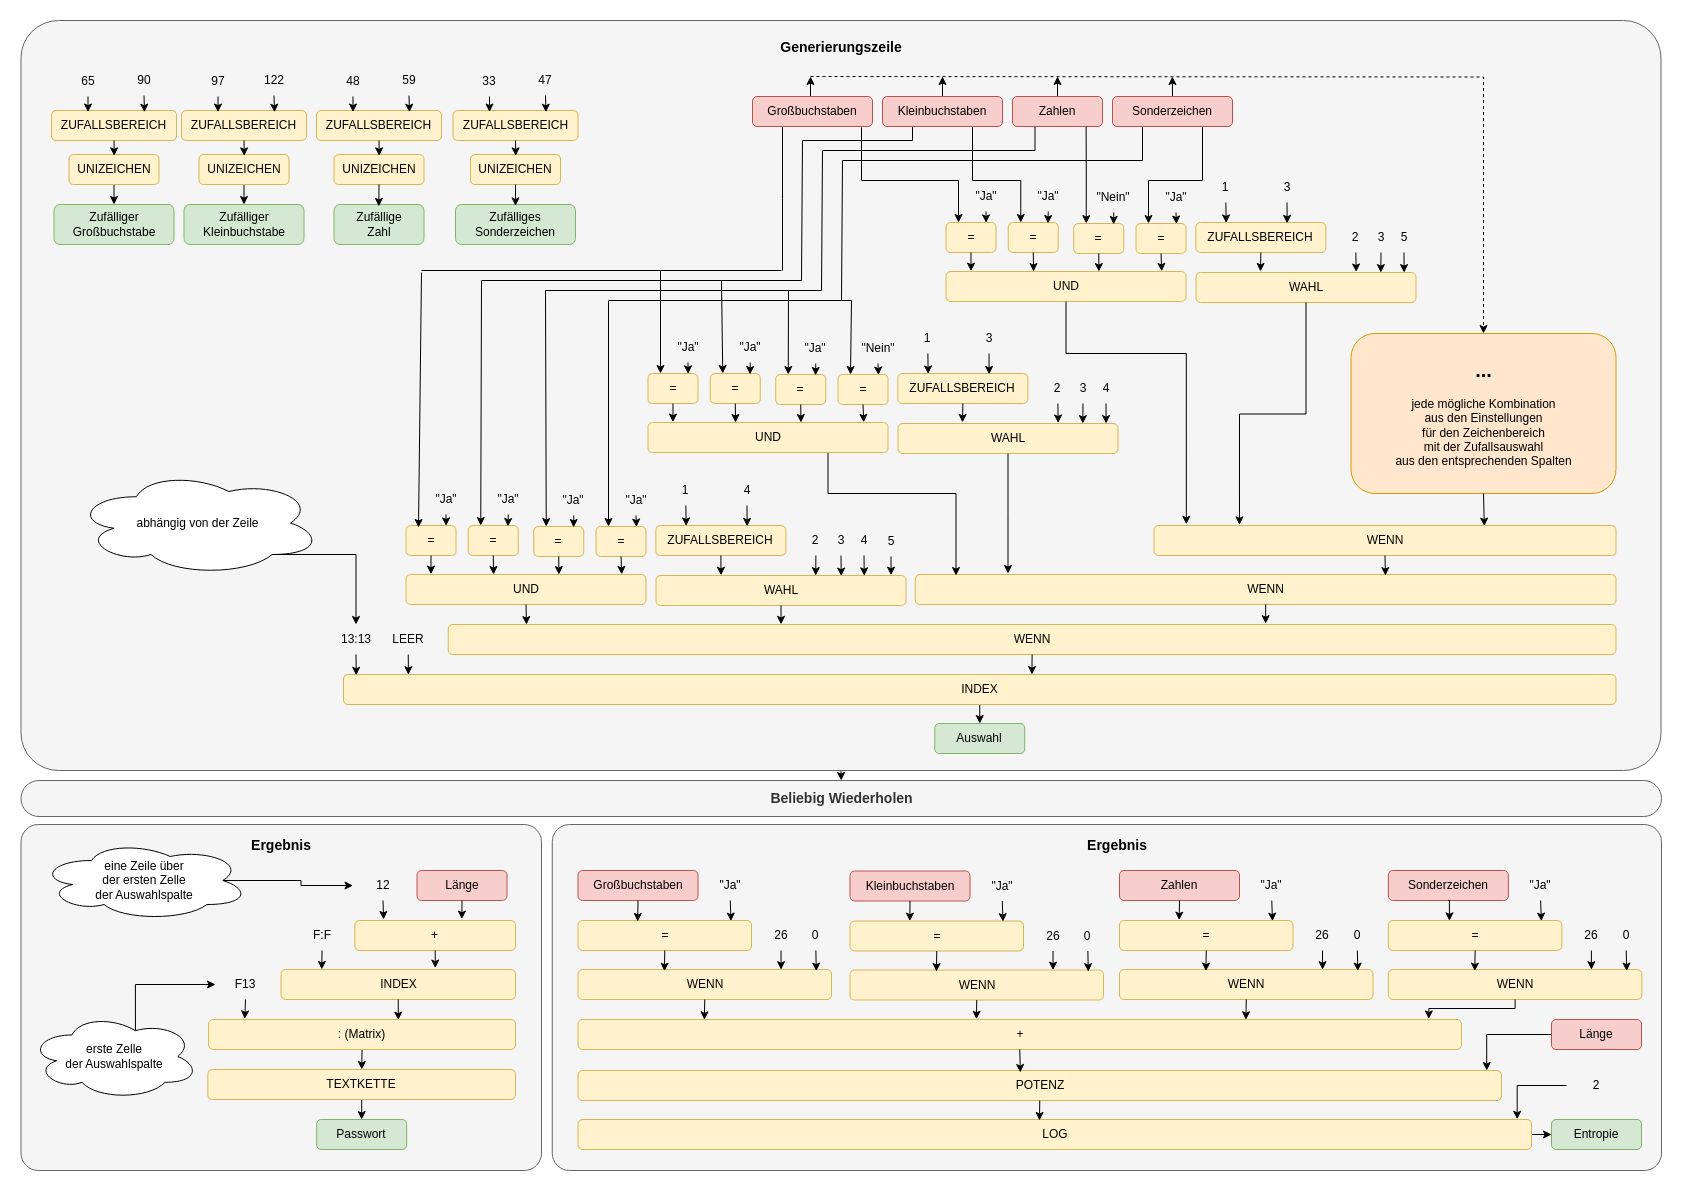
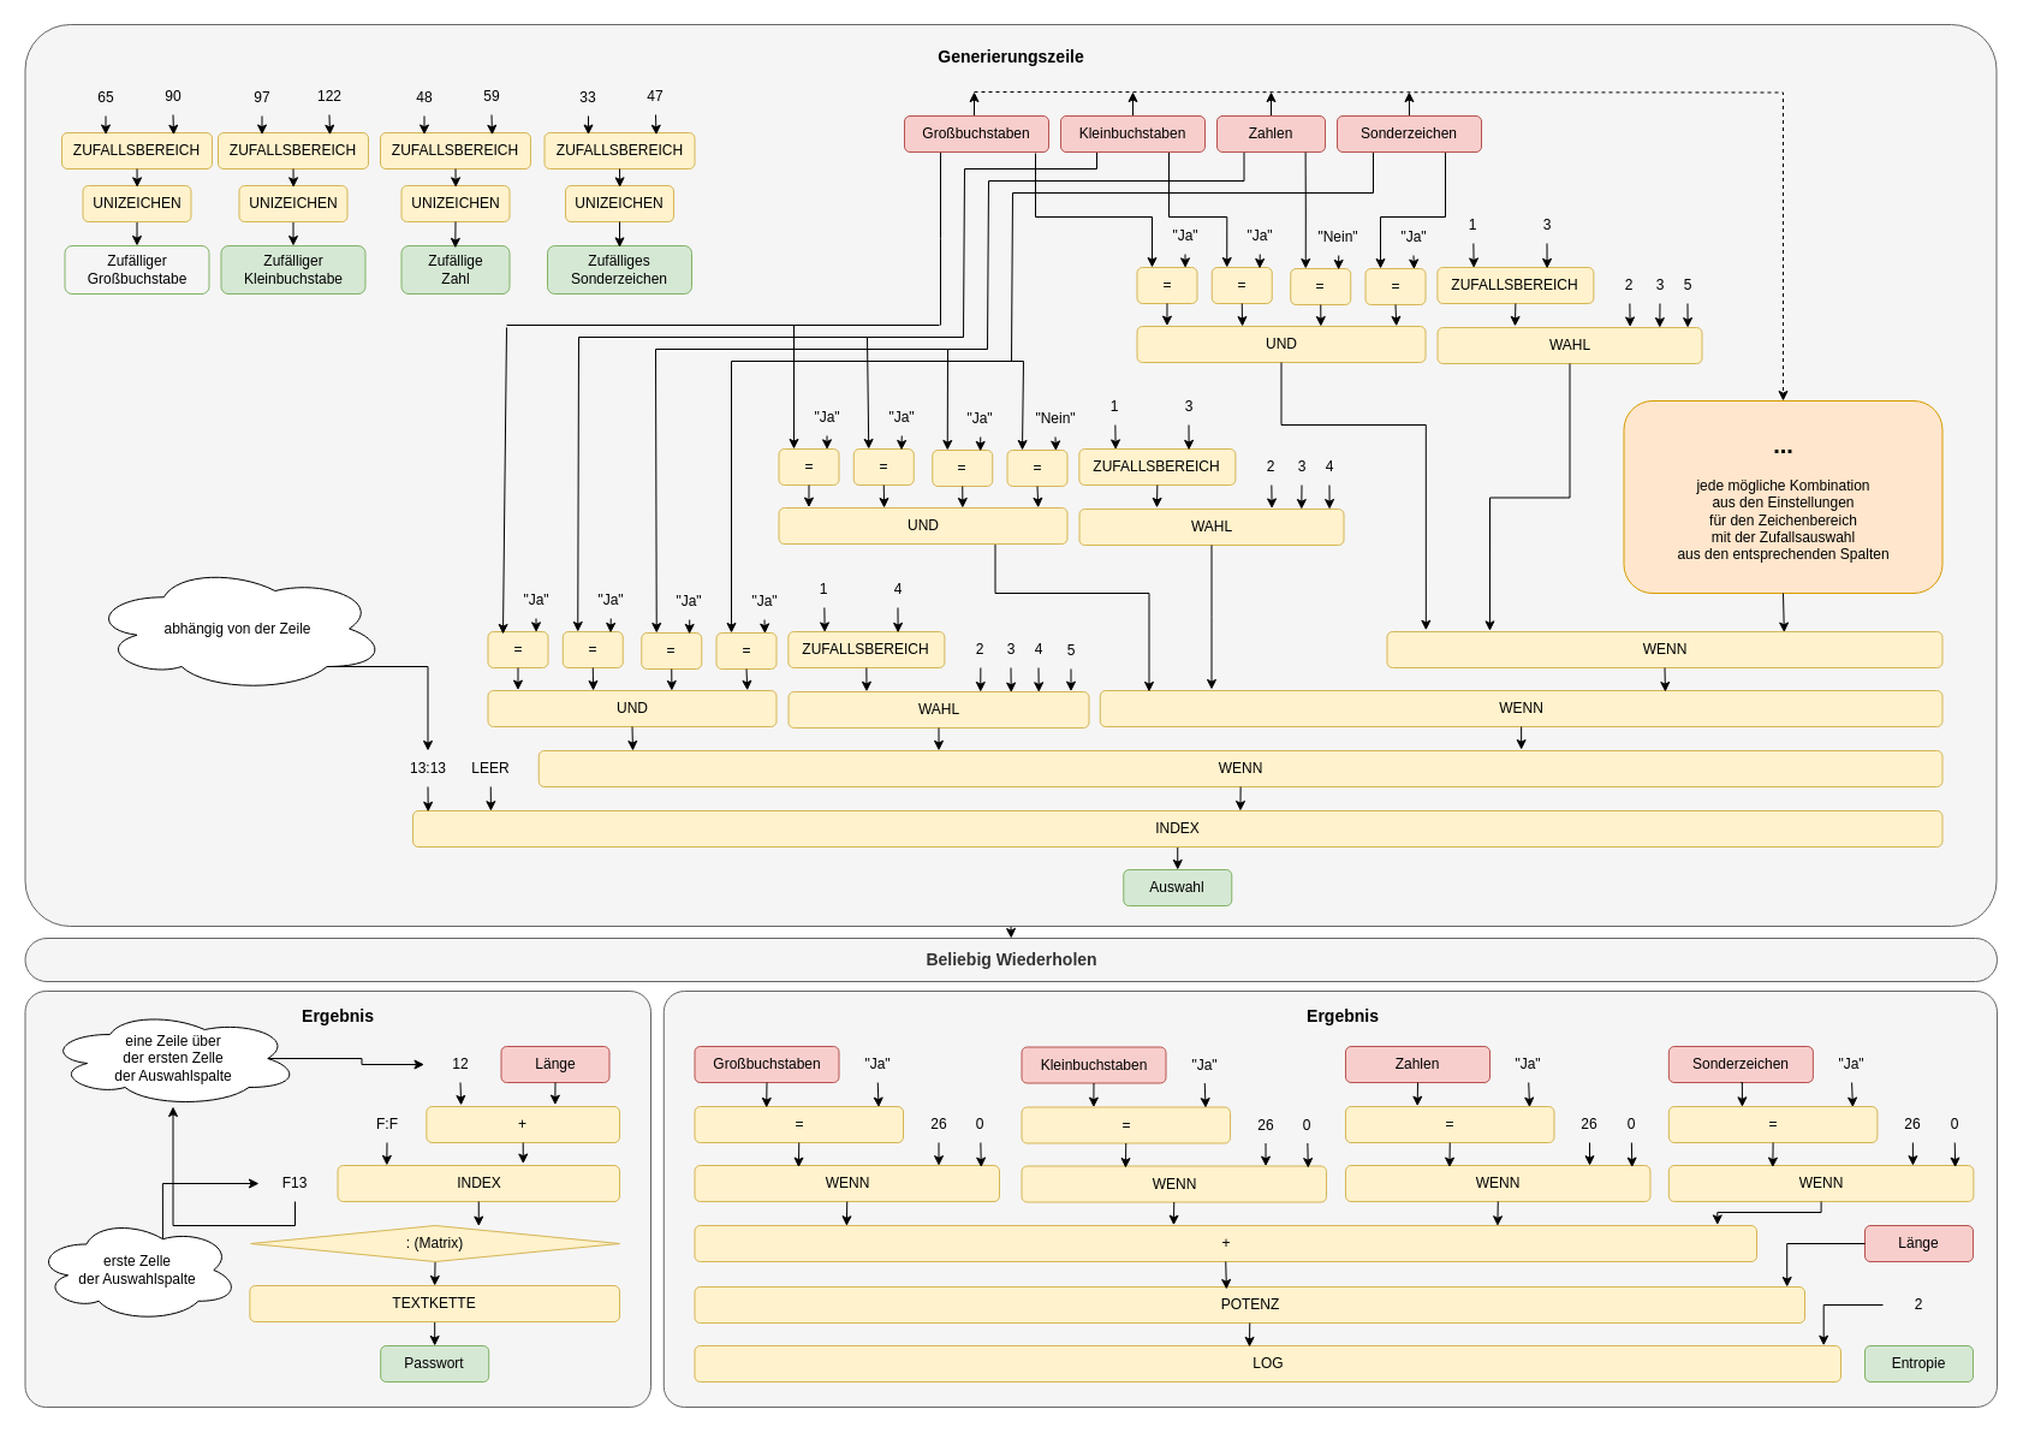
- <mxCell id="29" value="Zufälliger&lt;br&gt;Großbuchstabe" style="rounded=1;whiteSpace=wrap;html=1;fillColor=#d5e8d4;strokeColor=#82b366;" vertex="1" parent="1"><mxGeometry x="53.5" y="204" width="120" height="40" as="geometry" /></mxCell>
+ <mxCell id="29" value="Zufälliger&lt;br&gt;Großbuchstabe" style="rounded=1;whiteSpace=wrap;html=1;fillColor=#f5f5f5;strokeColor=#82b366;" vertex="1" parent="1"><mxGeometry x="53.5" y="204" width="120" height="40" as="geometry" /></mxCell>
- <mxCell id="201" style="edgeStyle=orthogonalEdgeStyle;rounded=0;orthogonalLoop=1;jettySize=auto;html=1;exitX=0.5;exitY=1;exitDx=0;exitDy=0;entryX=0.118;entryY=-0.02;entryDx=0;entryDy=0;entryPerimeter=0;" edge="1" parent="1" source="196" target="193"><mxGeometry relative="1" as="geometry" /></mxCell>
+ <mxCell id="201" style="edgeStyle=orthogonalEdgeStyle;rounded=0;orthogonalLoop=1;jettySize=auto;html=1;exitX=0.5;exitY=1;exitDx=0;exitDy=0;" edge="1" parent="1" source="196" target="210"><mxGeometry relative="1" as="geometry" /></mxCell>
- <mxCell id="193" value=": (Matrix)" style="rounded=1;whiteSpace=wrap;html=1;fillColor=#fff2cc;strokeColor=#d6b656;" vertex="1" parent="1"><mxGeometry x="208.12" y="1019" width="306.88" height="30" as="geometry" /></mxCell>
+ <mxCell id="193" value=": (Matrix)" style="rhombus;whiteSpace=wrap;html=1;fillColor=#fff2cc;strokeColor=#d6b656;" vertex="1" parent="1"><mxGeometry x="208.12" y="1019" width="306.88" height="30" as="geometry" /></mxCell>
- <mxCell id="212" style="edgeStyle=orthogonalEdgeStyle;rounded=0;orthogonalLoop=1;jettySize=auto;html=1;exitX=1;exitY=0.5;exitDx=0;exitDy=0;entryX=0;entryY=0.5;entryDx=0;entryDy=0;" edge="1" parent="1" source="213" target="211"><mxGeometry relative="1" as="geometry" /></mxCell>
